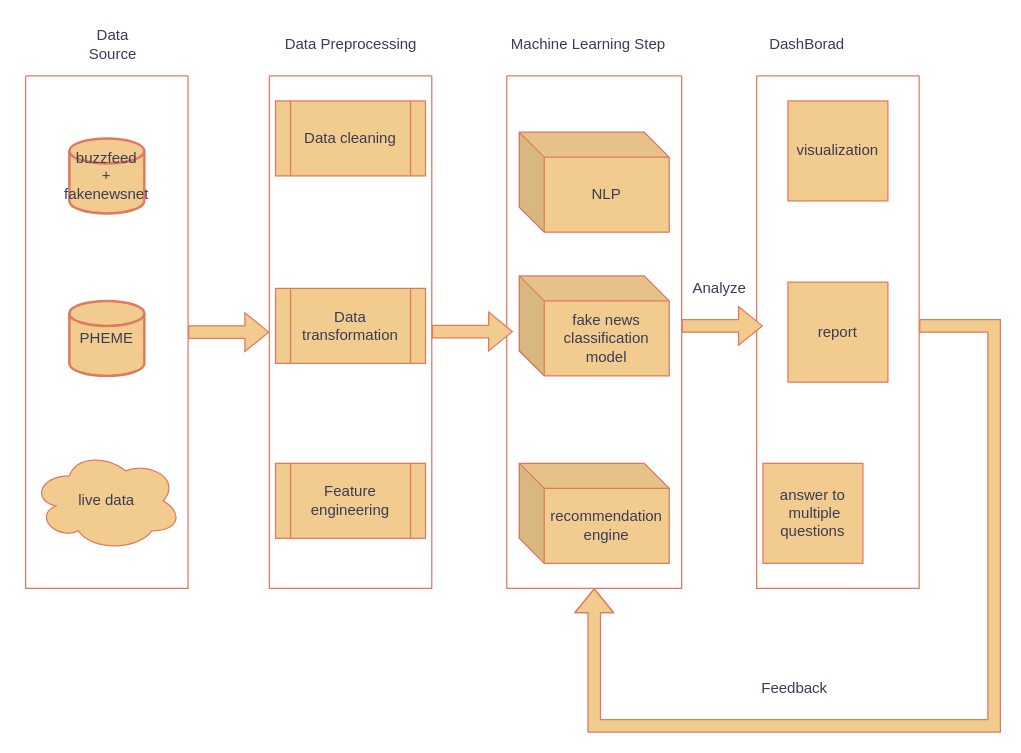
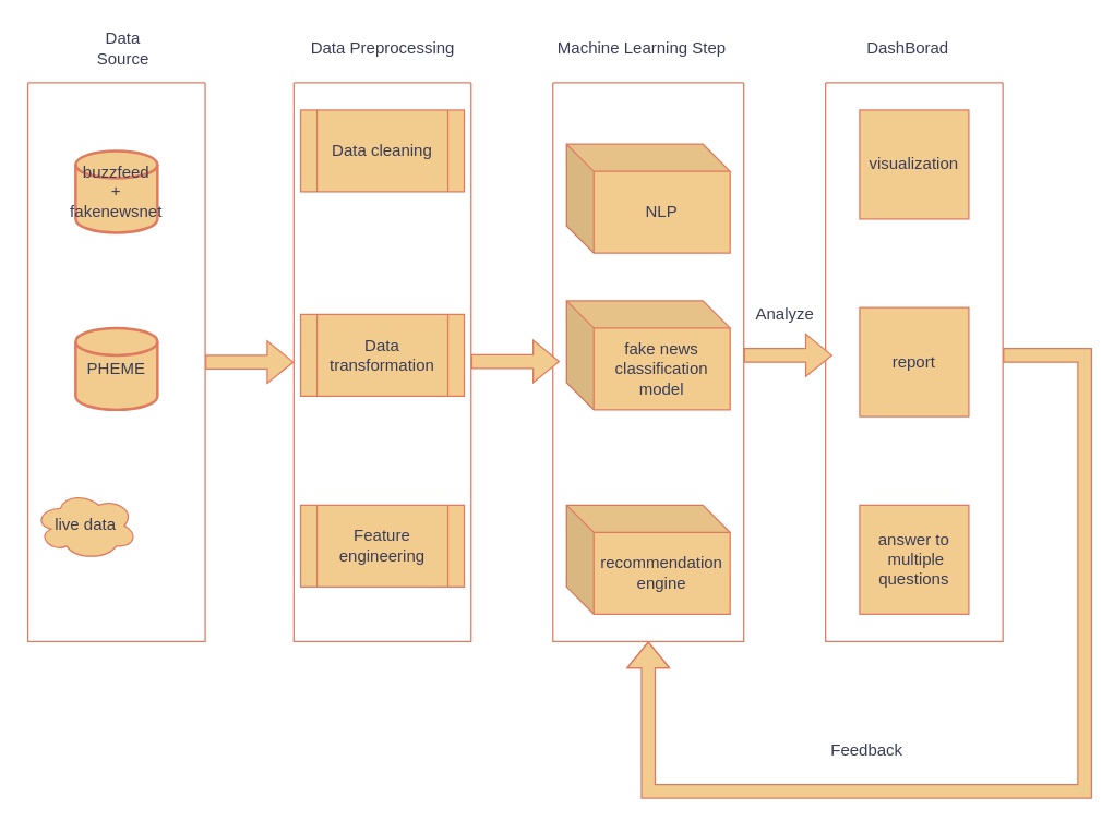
- <mxCell id="6" value="DashBorad" style="text;html=1;align=center;verticalAlign=middle;resizable=0;points=[];autosize=1;strokeColor=none;fillColor=none;labelBackgroundColor=none;fontColor=#393C56;" vertex="1" parent="1"><mxGeometry x="605" y="20" width="80" height="30" as="geometry" /></mxCell>
+ <mxCell id="6" value="DashBorad" style="text;html=1;align=center;verticalAlign=middle;resizable=0;points=[];autosize=1;strokeColor=none;fillColor=none;labelBackgroundColor=none;fontColor=#393C56;" vertex="1" parent="1"><mxGeometry x="625" y="20" width="80" height="30" as="geometry" /></mxCell>
- <mxCell id="2" value="live data" style="ellipse;shape=cloud;whiteSpace=wrap;html=1;labelBackgroundColor=none;fillColor=#F2CC8F;strokeColor=#E07A5F;fontColor=#393C56;" vertex="1" parent="1"><mxGeometry x="25" y="360" width="120" height="80" as="geometry" /></mxCell>
+ <mxCell id="2" value="live data" style="ellipse;shape=cloud;whiteSpace=wrap;html=1;labelBackgroundColor=none;fillColor=#F2CC8F;strokeColor=#E07A5F;fontColor=#393C56;" vertex="1" parent="1"><mxGeometry x="25" y="360" width="75" height="50" as="geometry" /></mxCell>
- <mxCell id="21" value="answer to &amp;nbsp;multiple questions" style="whiteSpace=wrap;html=1;aspect=fixed;strokeColor=#E07A5F;fontColor=#393C56;fillColor=#F2CC8F;" vertex="1" parent="18"><mxGeometry x="5" y="310" width="80" height="80" as="geometry" /></mxCell>
+ <mxCell id="21" value="answer to &amp;nbsp;multiple questions" style="whiteSpace=wrap;html=1;aspect=fixed;strokeColor=#E07A5F;fontColor=#393C56;fillColor=#F2CC8F;" vertex="1" parent="18"><mxGeometry x="25" y="310" width="80" height="80" as="geometry" /></mxCell>
